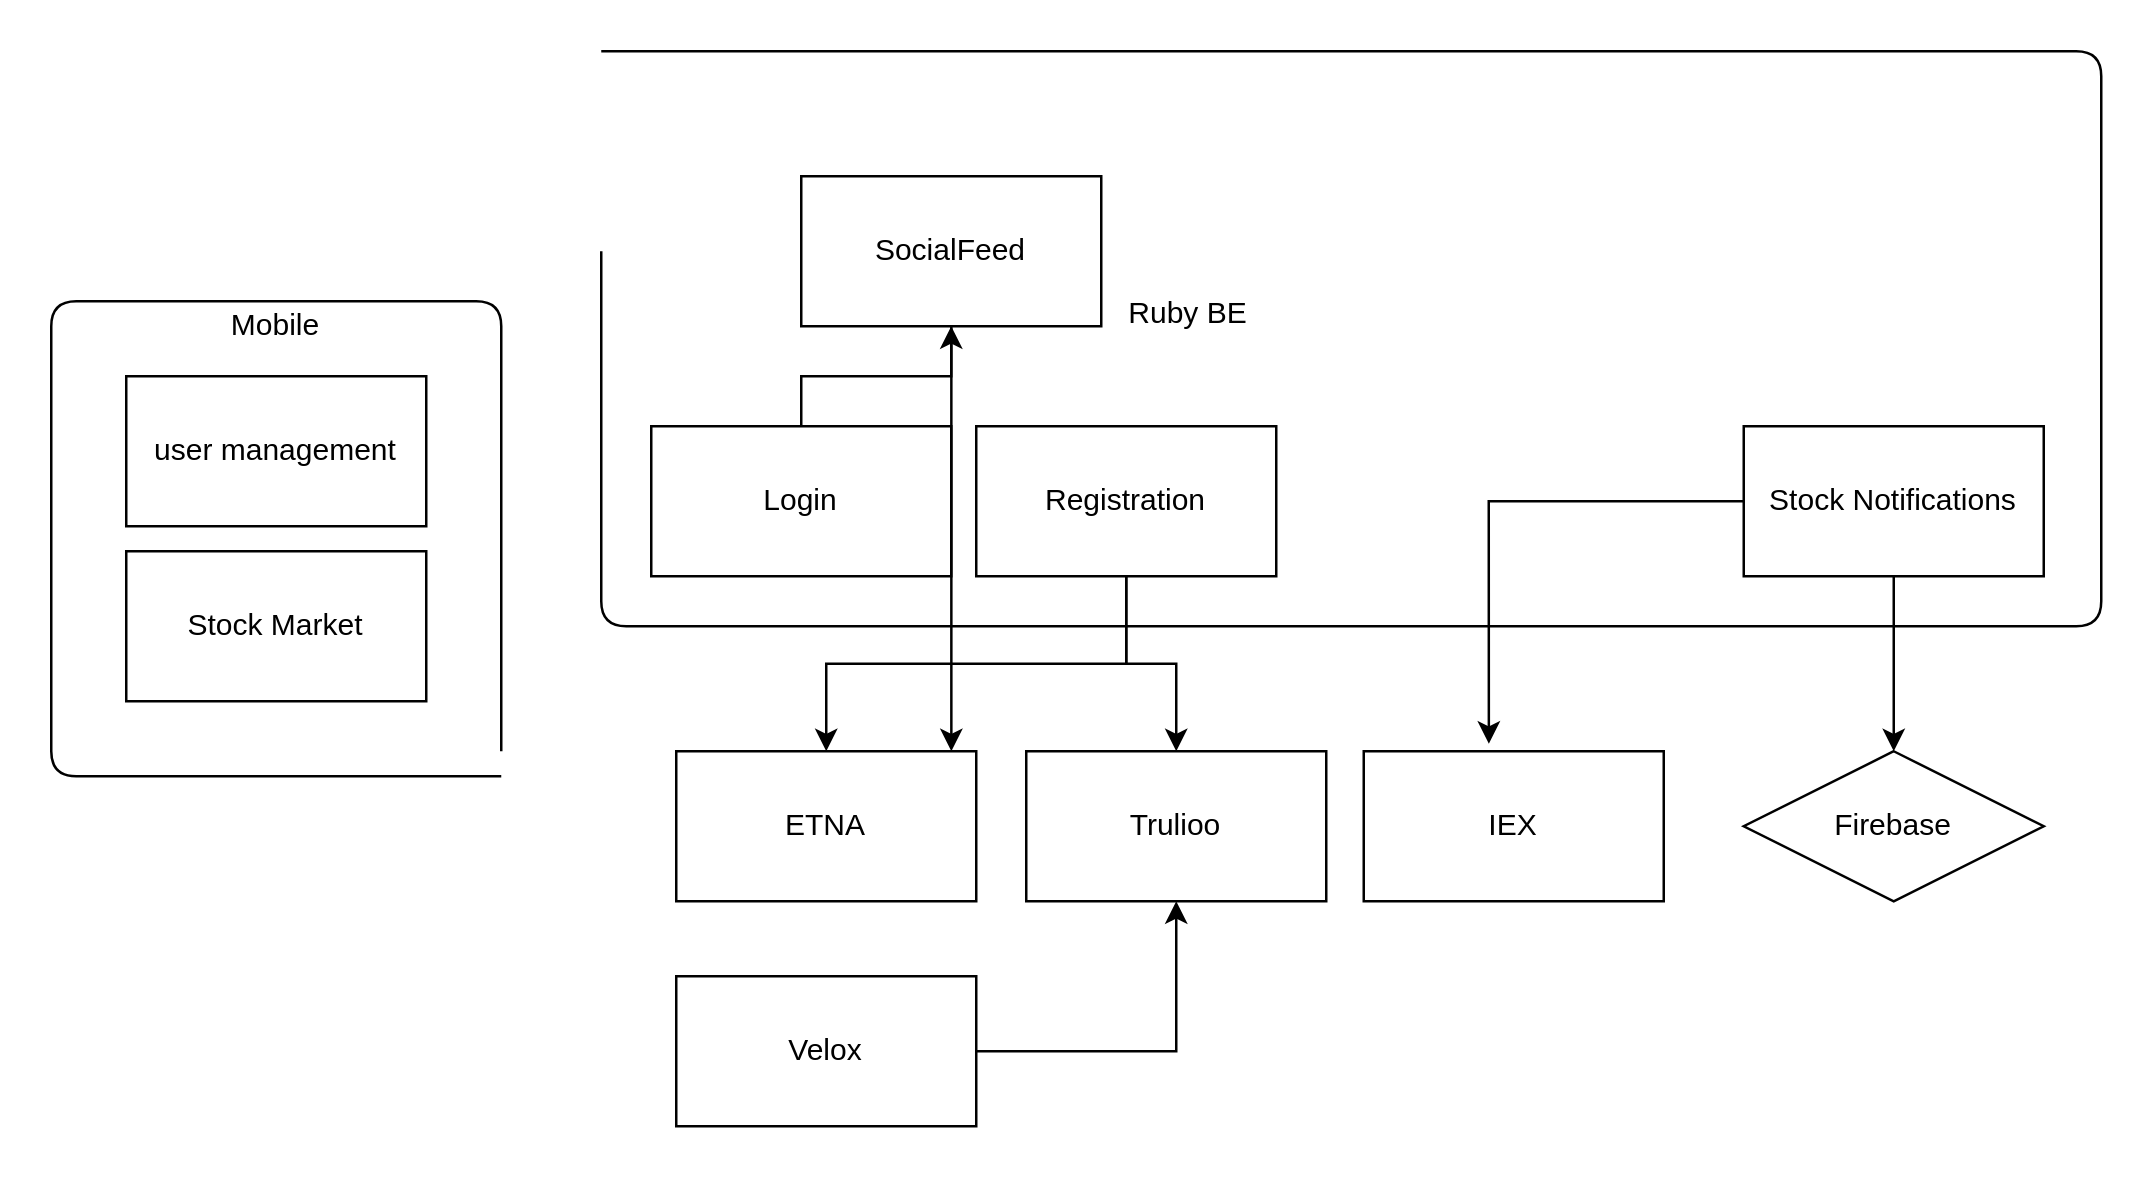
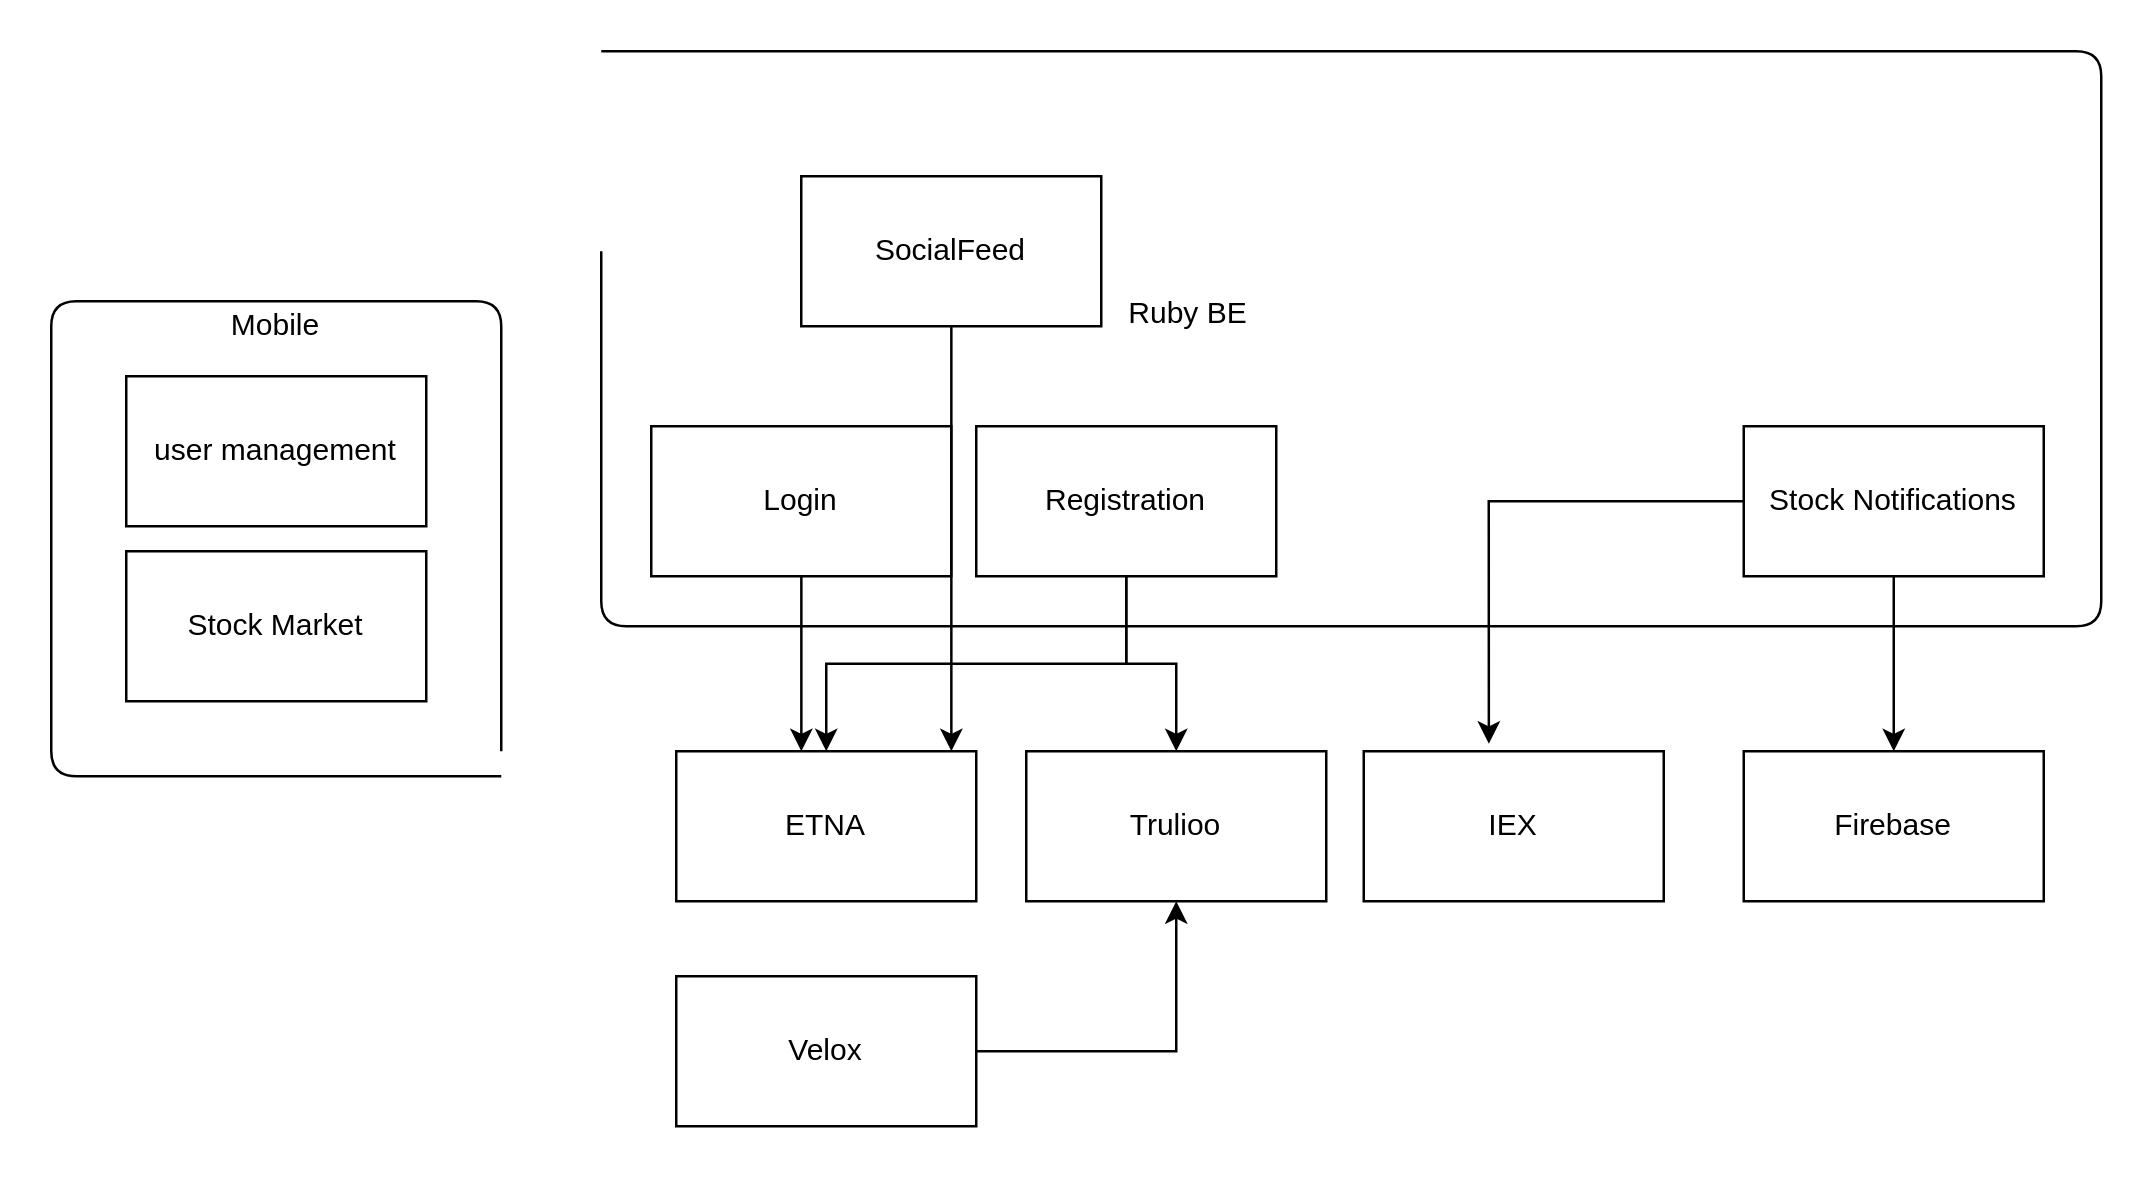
- <mxCell id="12" style="edgeStyle=orthogonalEdgeStyle;rounded=0;orthogonalLoop=1;jettySize=auto;html=1;" edge="1" parent="1" source="13" target="6"><mxGeometry relative="1" as="geometry" /></mxCell>
+ <mxCell id="12" style="edgeStyle=orthogonalEdgeStyle;rounded=0;orthogonalLoop=1;jettySize=auto;html=1;entryX=0.417;entryY=0;entryDx=0;entryDy=0;entryPerimeter=0;" edge="1" parent="1" source="13" target="14"><mxGeometry relative="1" as="geometry" /></mxCell>
- <mxCell id="23" value="Firebase" style="rhombus;whiteSpace=wrap;html=1;" vertex="1" parent="1"><mxGeometry x="697" y="300" width="120" height="60" as="geometry" /></mxCell>
+ <mxCell id="23" value="Firebase" style="rounded=0;whiteSpace=wrap;html=1;" vertex="1" parent="1"><mxGeometry x="697" y="300" width="120" height="60" as="geometry" /></mxCell>
